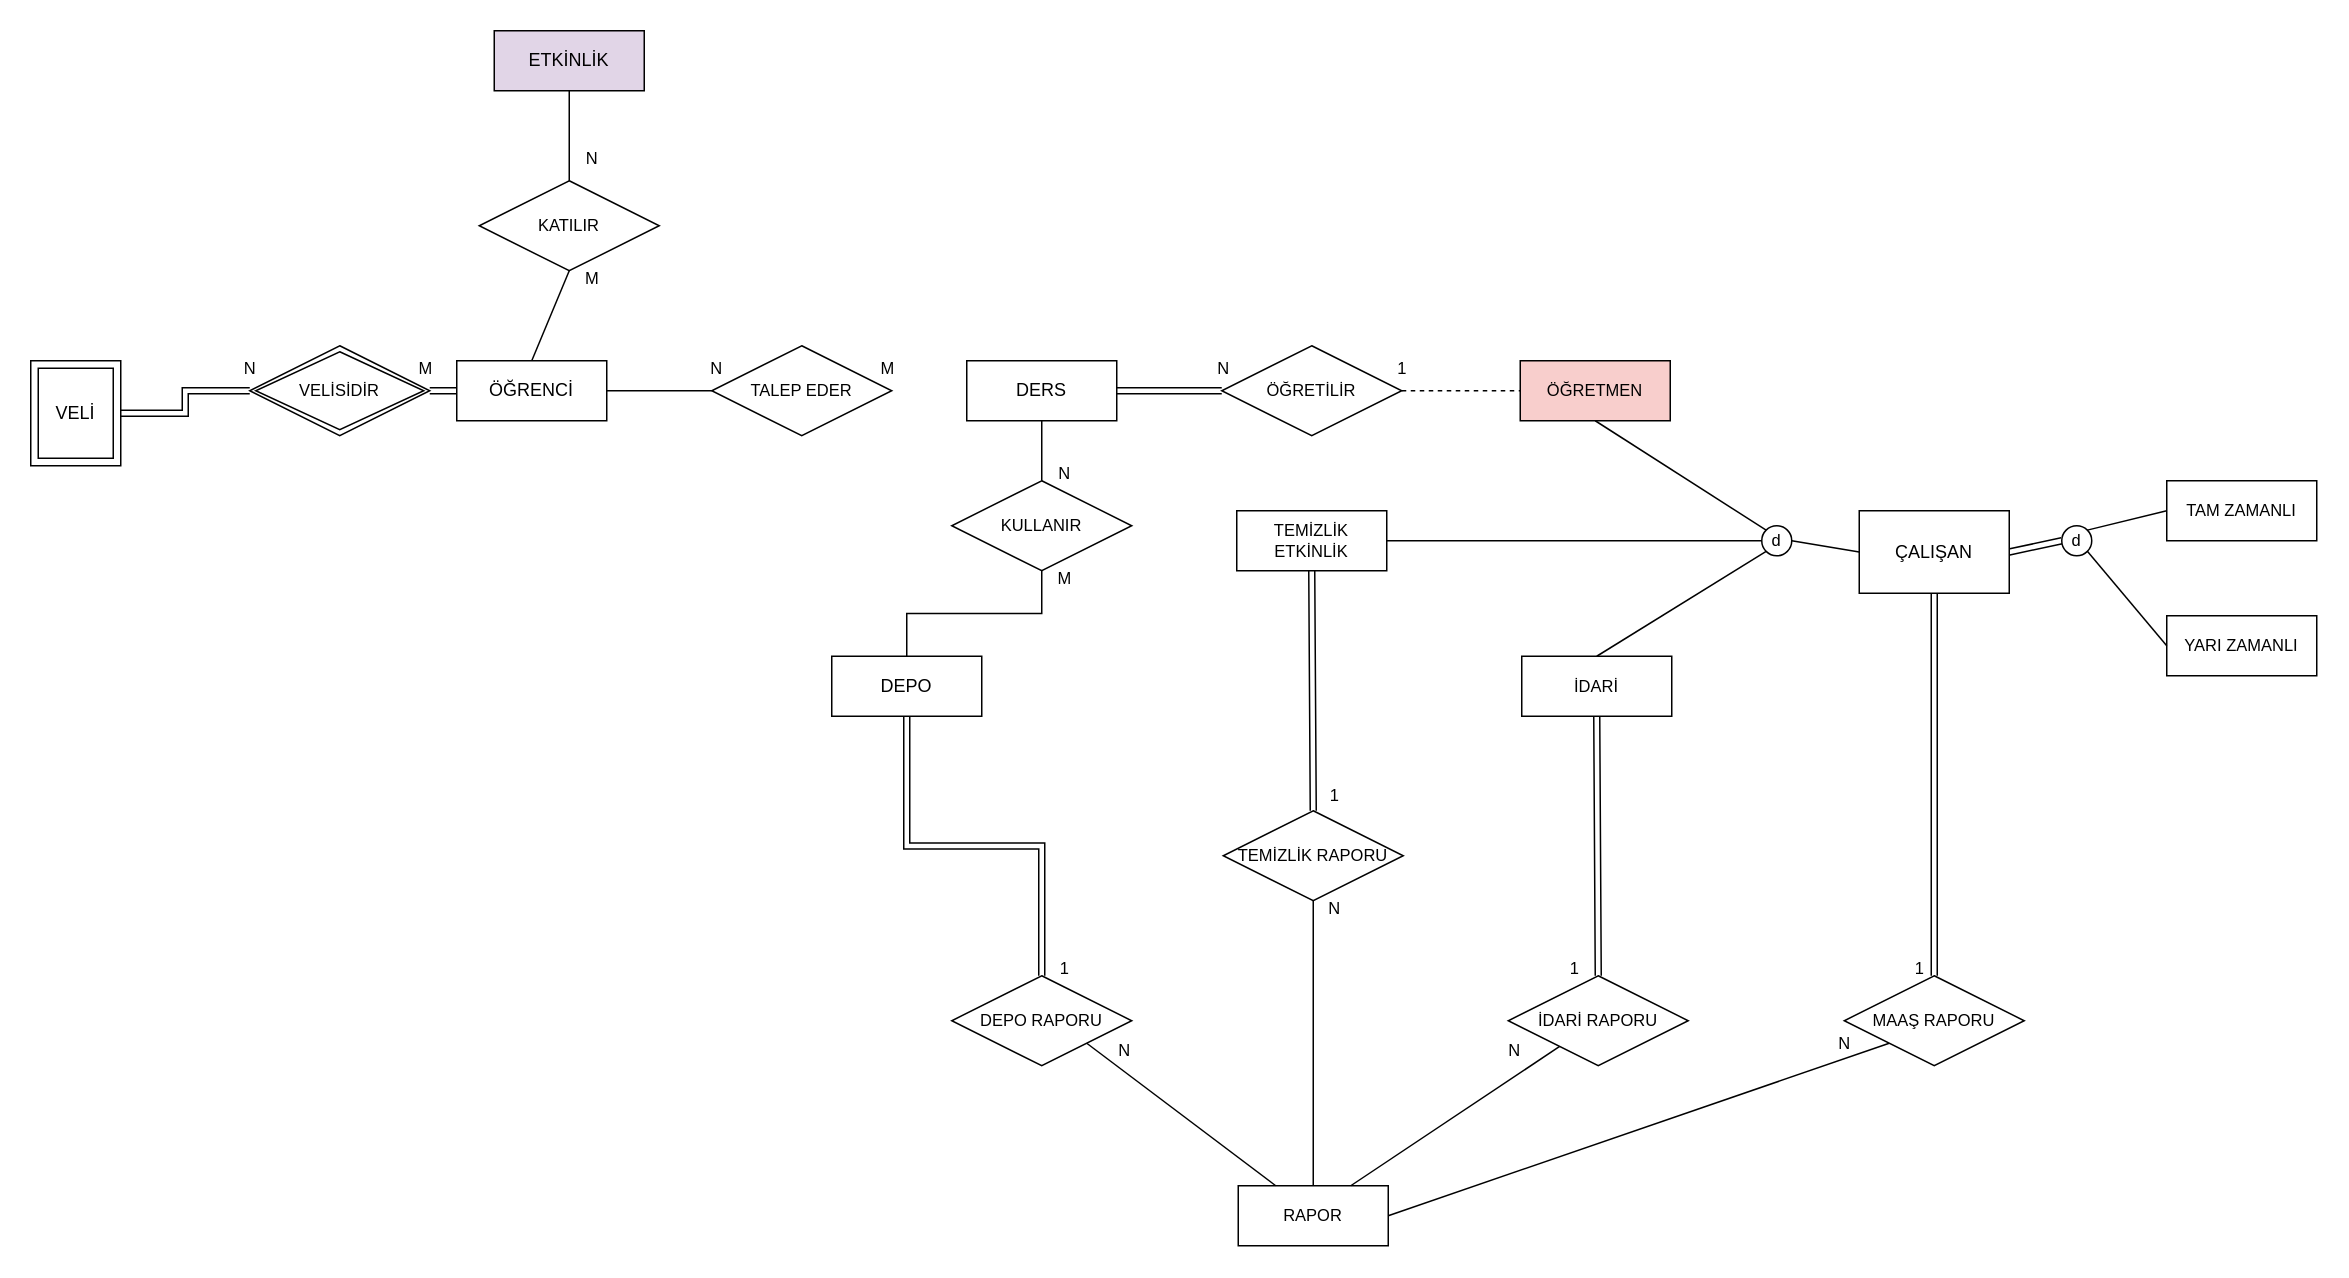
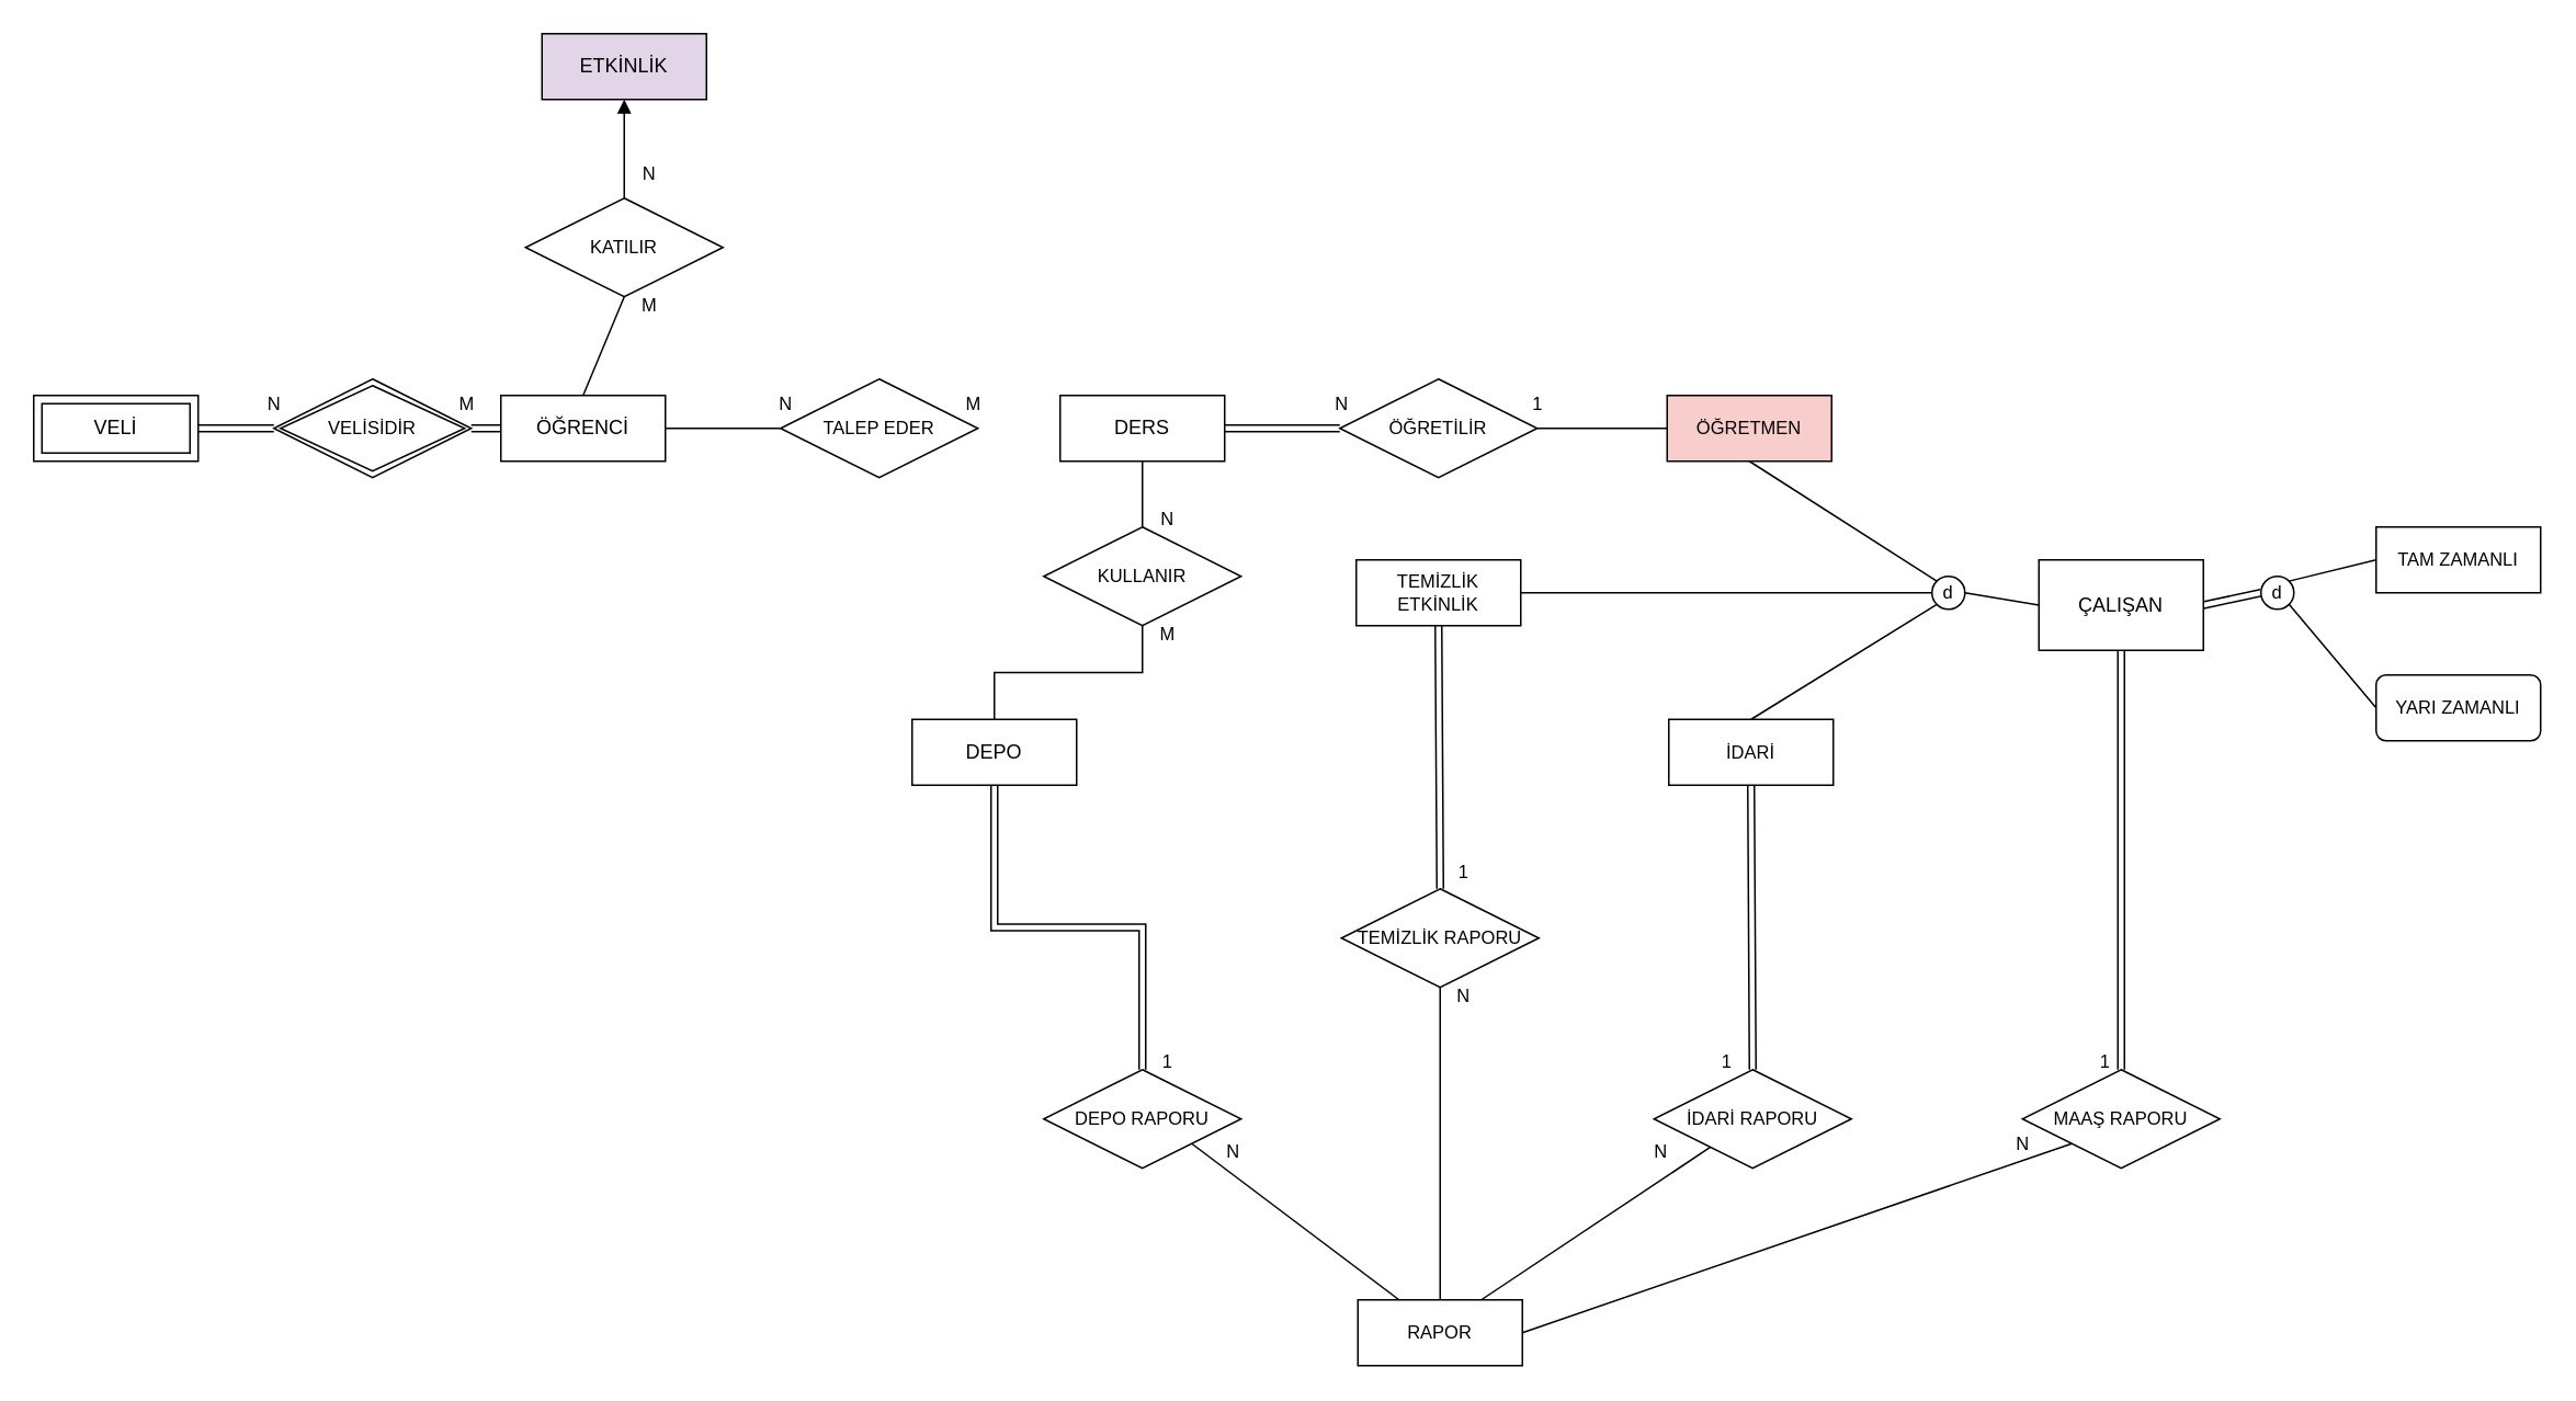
- <mxCell id="39" value="" style="endArrow=none;html=1;rounded=0;entryX=0.5;entryY=1;entryDx=0;entryDy=0;exitX=0.5;exitY=0;exitDx=0;exitDy=0;" edge="1" parent="1" source="6" target="7"><mxGeometry width="50" height="50" relative="1" as="geometry"><mxPoint x="274" y="260" as="sourcePoint" /><mxPoint x="324" y="210" as="targetPoint" /></mxGeometry></mxCell>
+ <mxCell id="39" value="" style="endArrow=block;html=1;rounded=0;entryX=0.5;entryY=1;entryDx=0;entryDy=0;exitX=0.5;exitY=0;exitDx=0;exitDy=0;" edge="1" parent="1" source="6" target="7"><mxGeometry width="50" height="50" relative="1" as="geometry"><mxPoint x="274" y="260" as="sourcePoint" /><mxPoint x="324" y="210" as="targetPoint" /></mxGeometry></mxCell>
- <mxCell id="21" style="edgeStyle=orthogonalEdgeStyle;rounded=0;orthogonalLoop=1;jettySize=auto;html=1;exitX=1;exitY=0.5;exitDx=0;exitDy=0;entryX=0;entryY=0.5;entryDx=0;entryDy=0;endArrow=none;endFill=0;dashed=1;" edge="1" parent="1" source="22" target="20"><mxGeometry relative="1" as="geometry" /></mxCell>
+ <mxCell id="21" style="edgeStyle=orthogonalEdgeStyle;rounded=0;orthogonalLoop=1;jettySize=auto;html=1;exitX=1;exitY=0.5;exitDx=0;exitDy=0;entryX=0;entryY=0.5;entryDx=0;entryDy=0;endArrow=none;endFill=0;" edge="1" parent="1" source="22" target="20"><mxGeometry relative="1" as="geometry" /></mxCell>
- <mxCell id="9" value="VELİ" style="shape=ext;margin=3;double=1;whiteSpace=wrap;html=1;align=center;" vertex="1" parent="1"><mxGeometry x="20" y="240" width="60" height="70" as="geometry" /></mxCell>
+ <mxCell id="9" value="VELİ" style="shape=ext;margin=3;double=1;whiteSpace=wrap;html=1;align=center;" vertex="1" parent="1"><mxGeometry x="20" y="240" width="100" height="40" as="geometry" /></mxCell>
- <mxCell id="28" value="YARI ZAMANLI" style="whiteSpace=wrap;html=1;align=center;fontFamily=Helvetica;fontSize=11;fontColor=default;" vertex="1" parent="1"><mxGeometry x="1444" y="410" width="100" height="40" as="geometry" /></mxCell>
+ <mxCell id="28" value="YARI ZAMANLI" style="whiteSpace=wrap;html=1;align=center;fontFamily=Helvetica;fontSize=11;fontColor=default;rounded=1;" vertex="1" parent="1"><mxGeometry x="1444" y="410" width="100" height="40" as="geometry" /></mxCell>
